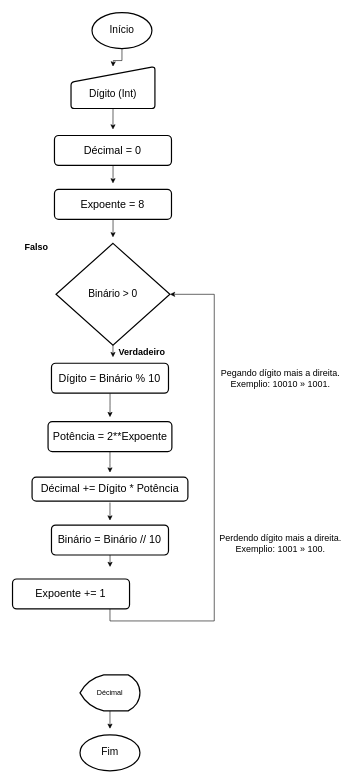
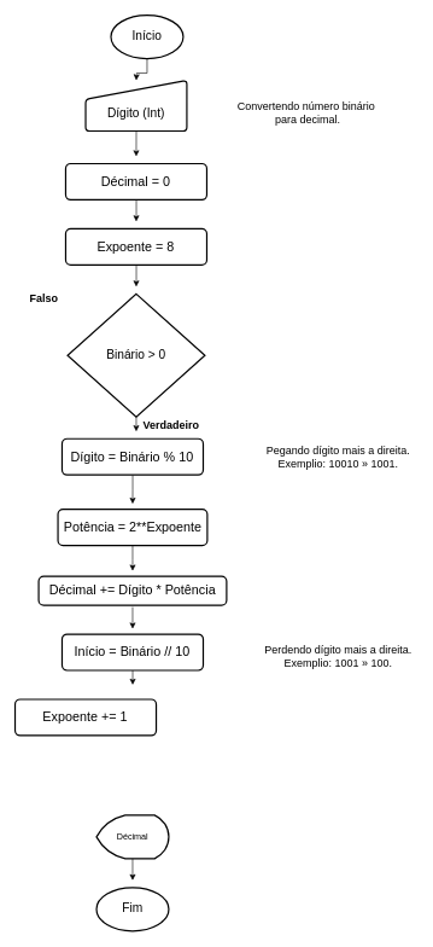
+ <mxCell id="21" value="Convertendo número binário&lt;br&gt;&amp;nbsp;para decimal." style="text;html=1;align=center;verticalAlign=middle;resizable=0;points=[];autosize=1;fontSize=15;fontStyle=0;labelBorderColor=none;" parent="1" vertex="1"><mxGeometry x="318" y="135" width="210" height="40" as="geometry" /></mxCell>
- <mxCell id="23" value="Binário = Binário // 10" style="rounded=1;whiteSpace=wrap;html=1;absoluteArcSize=1;arcSize=14;strokeWidth=2;fontSize=18;" parent="1" vertex="1"><mxGeometry x="85.39" y="875" width="195.25" height="50" as="geometry" /></mxCell>
+ <mxCell id="23" value="Início = Binário // 10" style="rounded=1;whiteSpace=wrap;html=1;absoluteArcSize=1;arcSize=14;strokeWidth=2;fontSize=18;" parent="1" vertex="1"><mxGeometry x="85.39" y="875" width="195.25" height="50" as="geometry" /></mxCell>
- <mxCell id="28" style="edgeStyle=orthogonalEdgeStyle;rounded=0;orthogonalLoop=1;jettySize=auto;html=1;entryX=1;entryY=0.5;entryDx=0;entryDy=0;entryPerimeter=0;" parent="1" source="29" target="6" edge="1"><mxGeometry relative="1" as="geometry"><Array as="points"><mxPoint x="183" y="1035" /><mxPoint x="357" y="1035" /><mxPoint x="357" y="490" /></Array></mxGeometry></mxCell>
